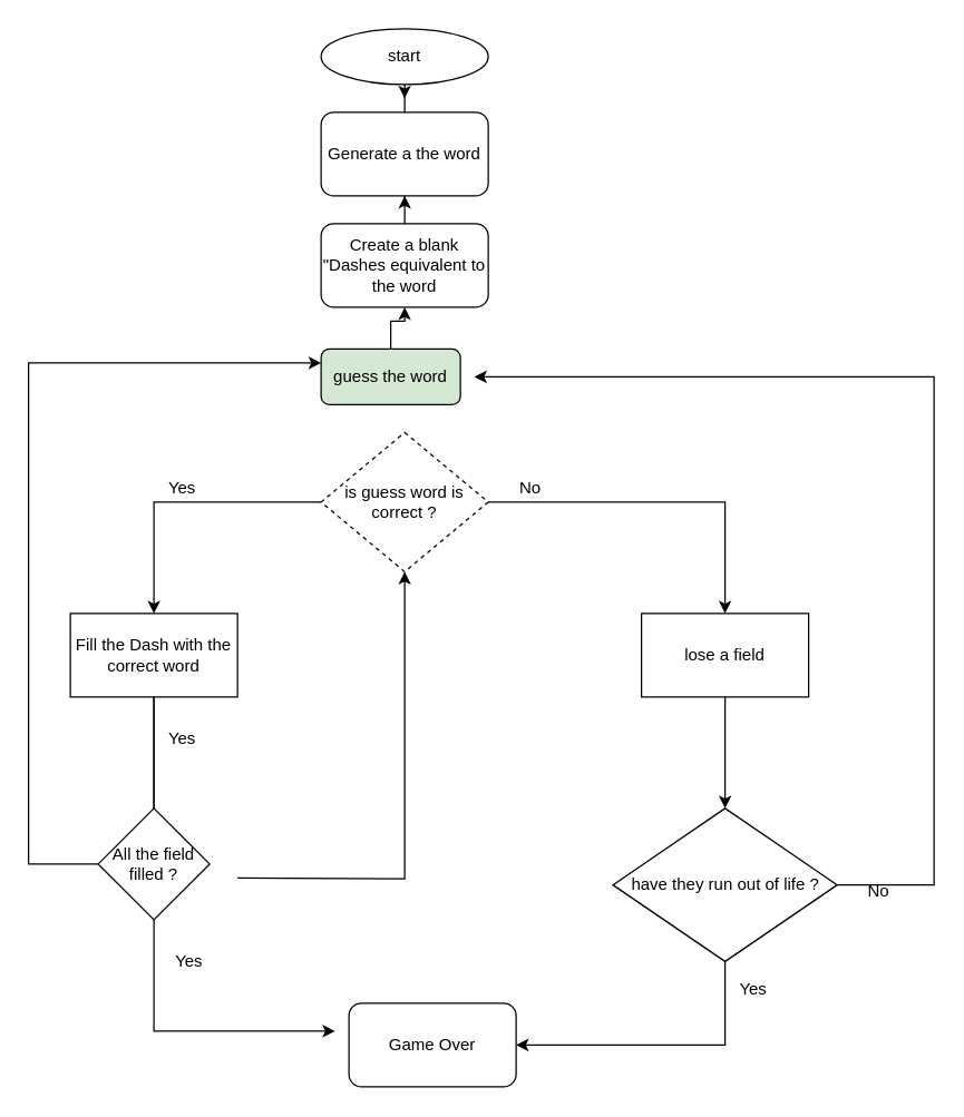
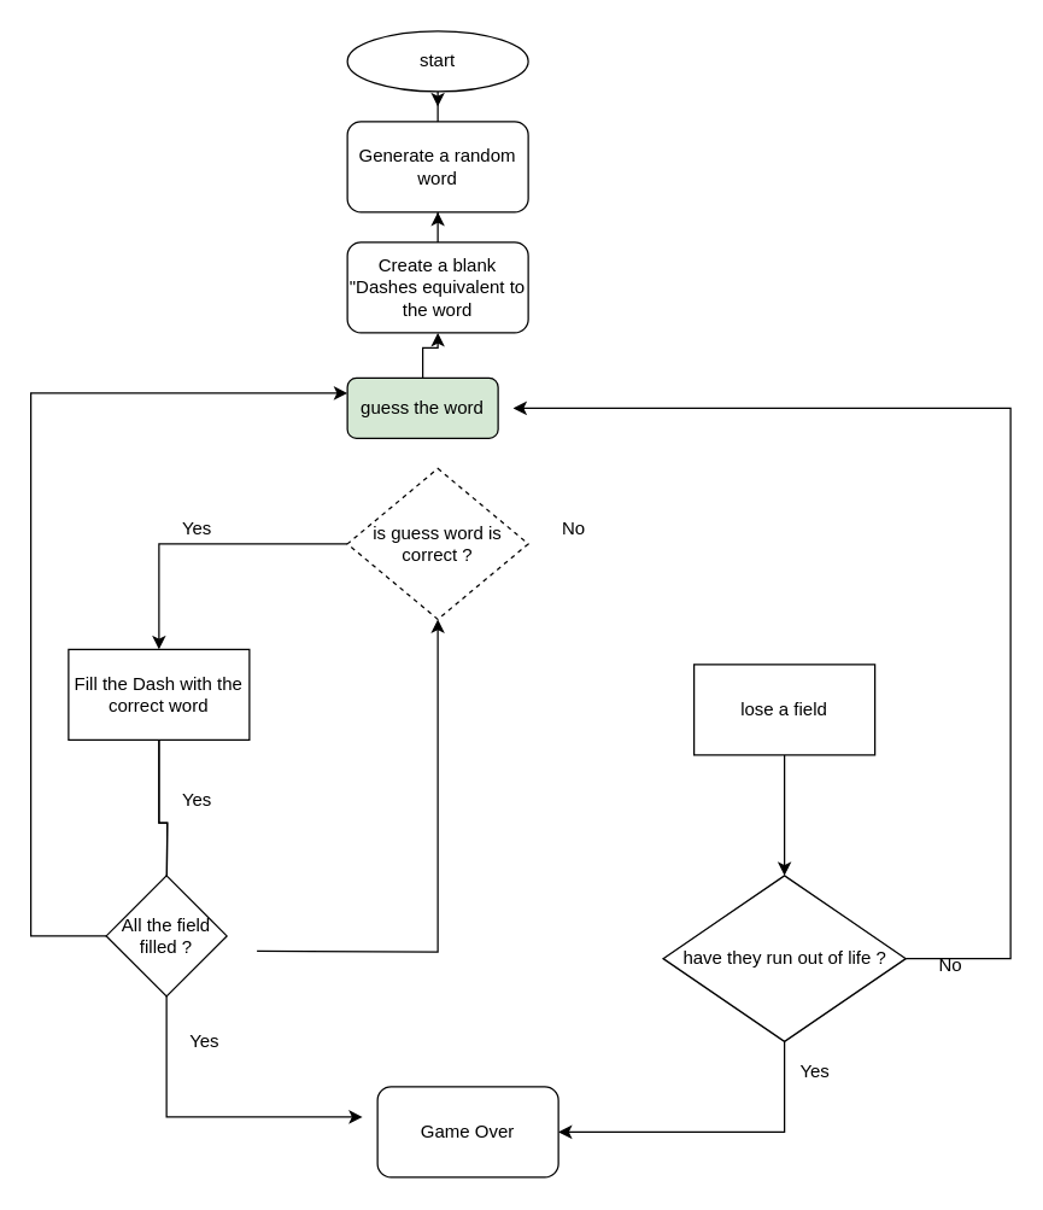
- <mxCell id="10" value="Generate a the word" style="whiteSpace=wrap;html=1;rounded=1;" vertex="1" parent="1"><mxGeometry x="230" y="80" width="120" height="60" as="geometry" /></mxCell>
+ <mxCell id="10" value="Generate a random word" style="whiteSpace=wrap;html=1;rounded=1;" vertex="1" parent="1"><mxGeometry x="230" y="80" width="120" height="60" as="geometry" /></mxCell>
- <mxCell id="4" value="" style="edgeStyle=orthogonalEdgeStyle;rounded=0;orthogonalLoop=1;jettySize=auto;html=1;" edge="1" parent="1" source="6" target="8"><mxGeometry relative="1" as="geometry" /></mxCell>
- <mxCell id="16" value="Fill the Dash with the correct word" style="whiteSpace=wrap;html=1;" vertex="1" parent="1"><mxGeometry x="50" y="440" width="120" height="60" as="geometry" /></mxCell>
+ <mxCell id="16" value="Fill the Dash with the correct word" style="whiteSpace=wrap;html=1;" vertex="1" parent="1"><mxGeometry x="45" y="430" width="120" height="60" as="geometry" /></mxCell>
